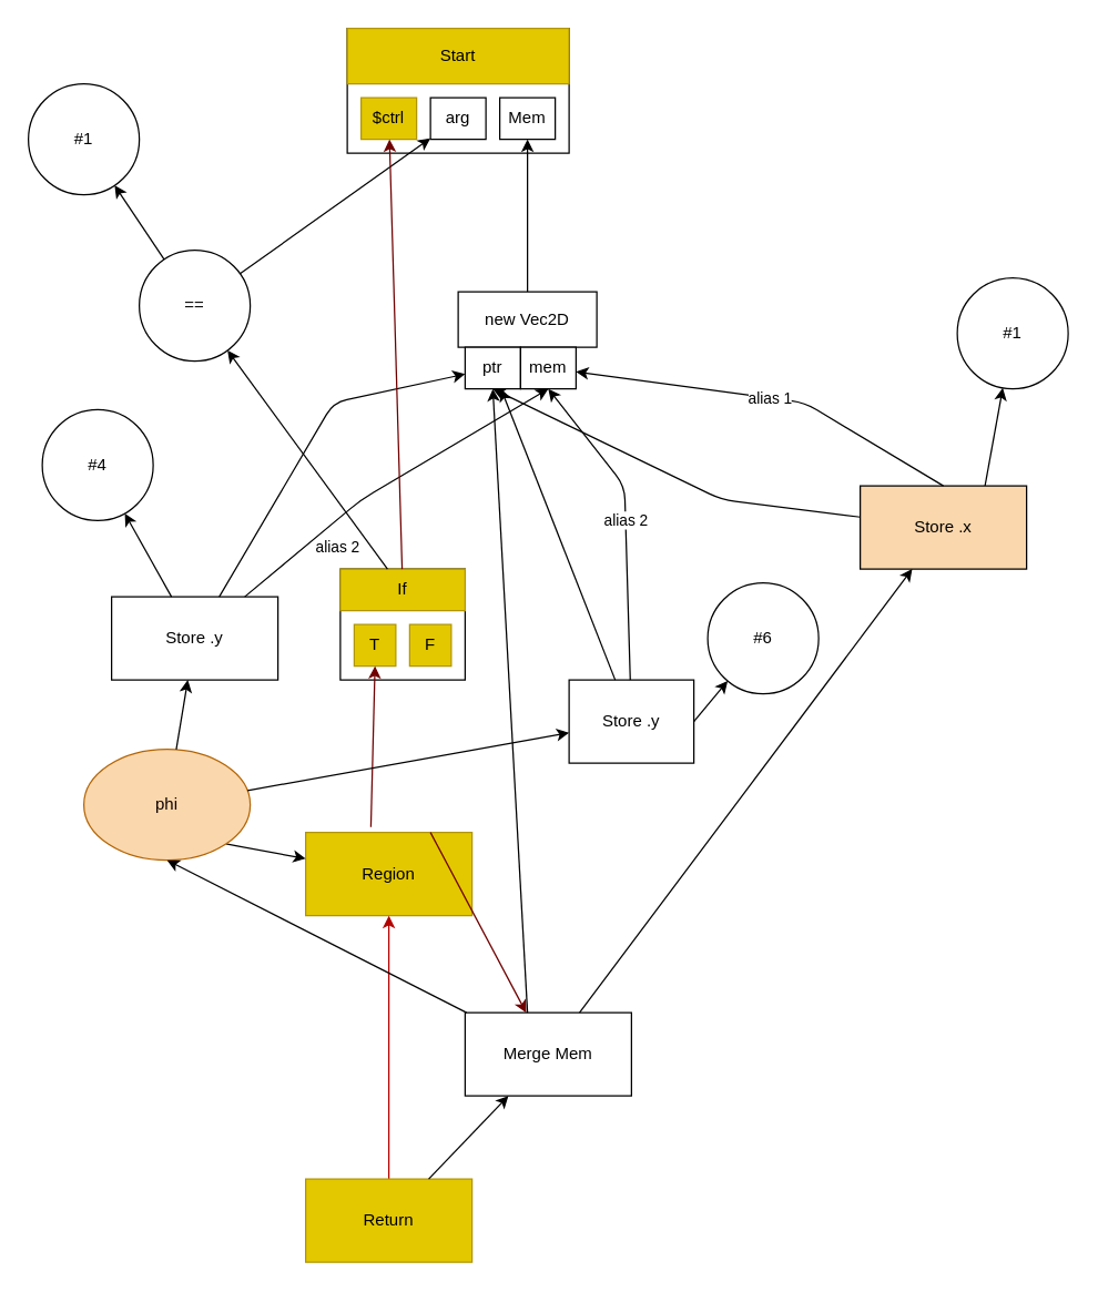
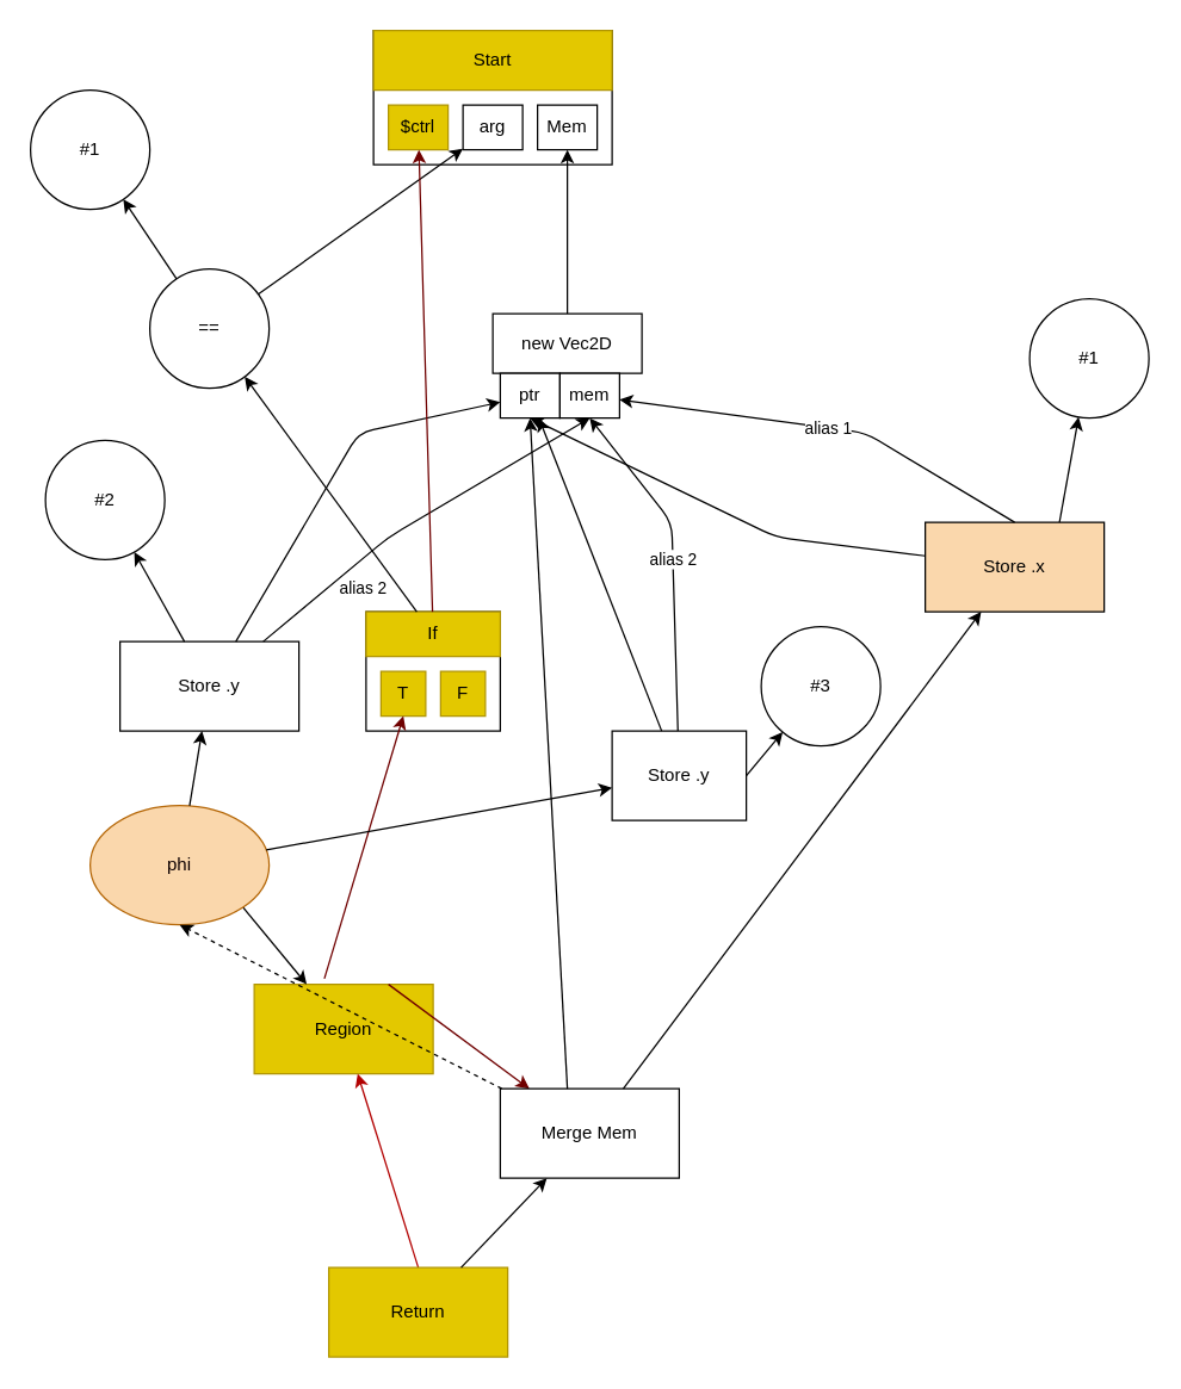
- <mxCell id="22" value="#4" style="ellipse;whiteSpace=wrap;html=1;aspect=fixed;" vertex="1" parent="1"><mxGeometry x="30" y="295" width="80" height="80" as="geometry" /></mxCell>
+ <mxCell id="22" value="#2" style="ellipse;whiteSpace=wrap;html=1;aspect=fixed;" vertex="1" parent="1"><mxGeometry x="30" y="295" width="80" height="80" as="geometry" /></mxCell>
- <mxCell id="28" value="#6" style="ellipse;whiteSpace=wrap;html=1;aspect=fixed;" vertex="1" parent="1"><mxGeometry x="510" y="420" width="80" height="80" as="geometry" /></mxCell>
+ <mxCell id="28" value="#3" style="ellipse;whiteSpace=wrap;html=1;aspect=fixed;" vertex="1" parent="1"><mxGeometry x="510" y="420" width="80" height="80" as="geometry" /></mxCell>
- <mxCell id="30" value="Region" style="rounded=0;whiteSpace=wrap;html=1;fillColor=#e3c800;fontColor=#000000;strokeColor=#B09500;" vertex="1" parent="1"><mxGeometry x="220" y="600" width="120" height="60" as="geometry" /></mxCell>
+ <mxCell id="30" value="Region" style="rounded=0;whiteSpace=wrap;html=1;fillColor=#e3c800;fontColor=#000000;strokeColor=#B09500;" vertex="1" parent="1"><mxGeometry x="170" y="660" width="120" height="60" as="geometry" /></mxCell>
- <mxCell id="46" value="" style="endArrow=classic;html=1;fontColor=default;entryX=0.5;entryY=1;entryDx=0;entryDy=0;" edge="1" parent="1" source="43" target="34"><mxGeometry width="50" height="50" relative="1" as="geometry"><mxPoint x="130" y="800" as="sourcePoint" /><mxPoint x="180" y="750" as="targetPoint" /></mxGeometry></mxCell>
+ <mxCell id="46" value="" style="endArrow=classic;html=1;fontColor=default;entryX=0.5;entryY=1;entryDx=0;entryDy=0;dashed=1;" edge="1" parent="1" source="43" target="34"><mxGeometry width="50" height="50" relative="1" as="geometry"><mxPoint x="130" y="800" as="sourcePoint" /><mxPoint x="180" y="750" as="targetPoint" /></mxGeometry></mxCell>
